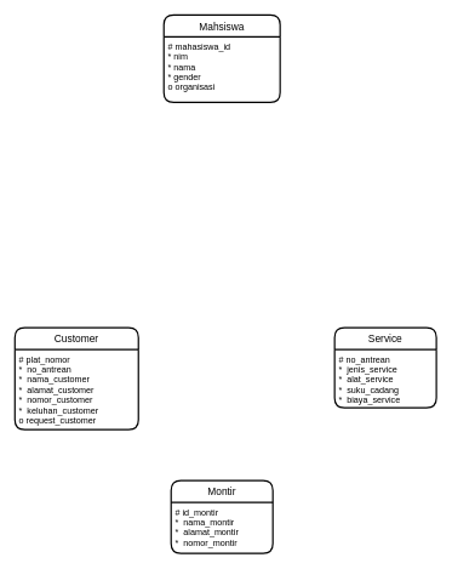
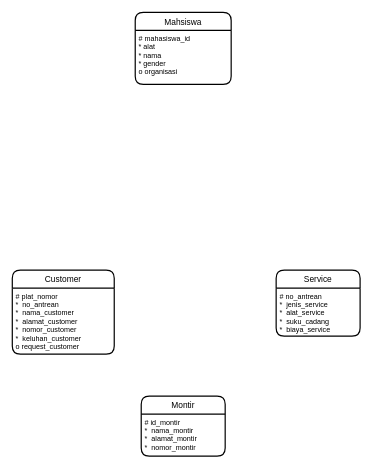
- <mxCell id="3" value="# mahasiswa_id&#10;* nim&#10;* nama&#10;* gender&#10;o organisasi" style="align=left;strokeColor=none;fillColor=none;spacingLeft=4;fontSize=12;verticalAlign=top;resizable=0;rotatable=0;part=1;" vertex="1" parent="2"><mxGeometry y="30" width="160" height="90" as="geometry" /></mxCell>
+ <mxCell id="3" value="# mahasiswa_id&#10;* alat&#10;* nama&#10;* gender&#10;o organisasi" style="align=left;strokeColor=none;fillColor=none;spacingLeft=4;fontSize=12;verticalAlign=top;resizable=0;rotatable=0;part=1;" vertex="1" parent="2"><mxGeometry y="30" width="160" height="90" as="geometry" /></mxCell>
